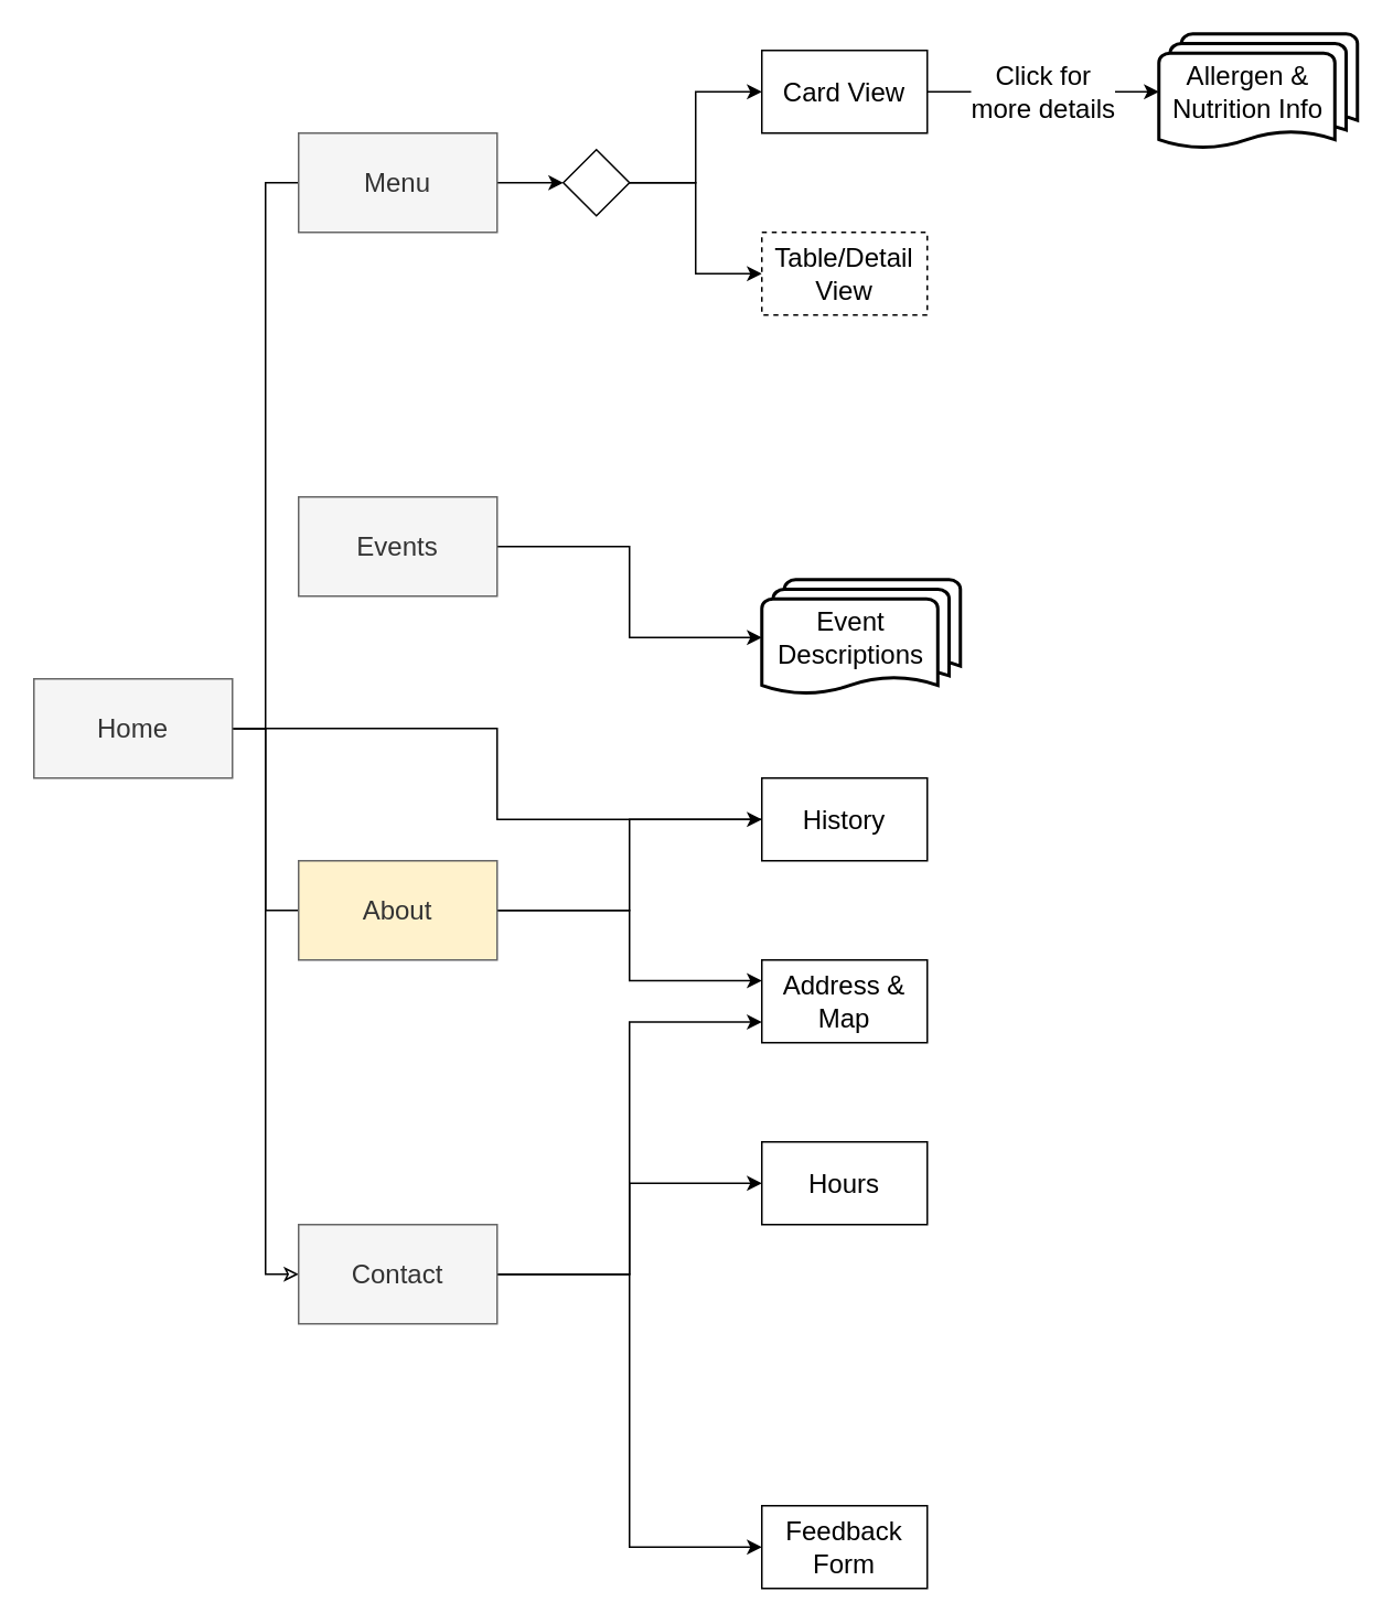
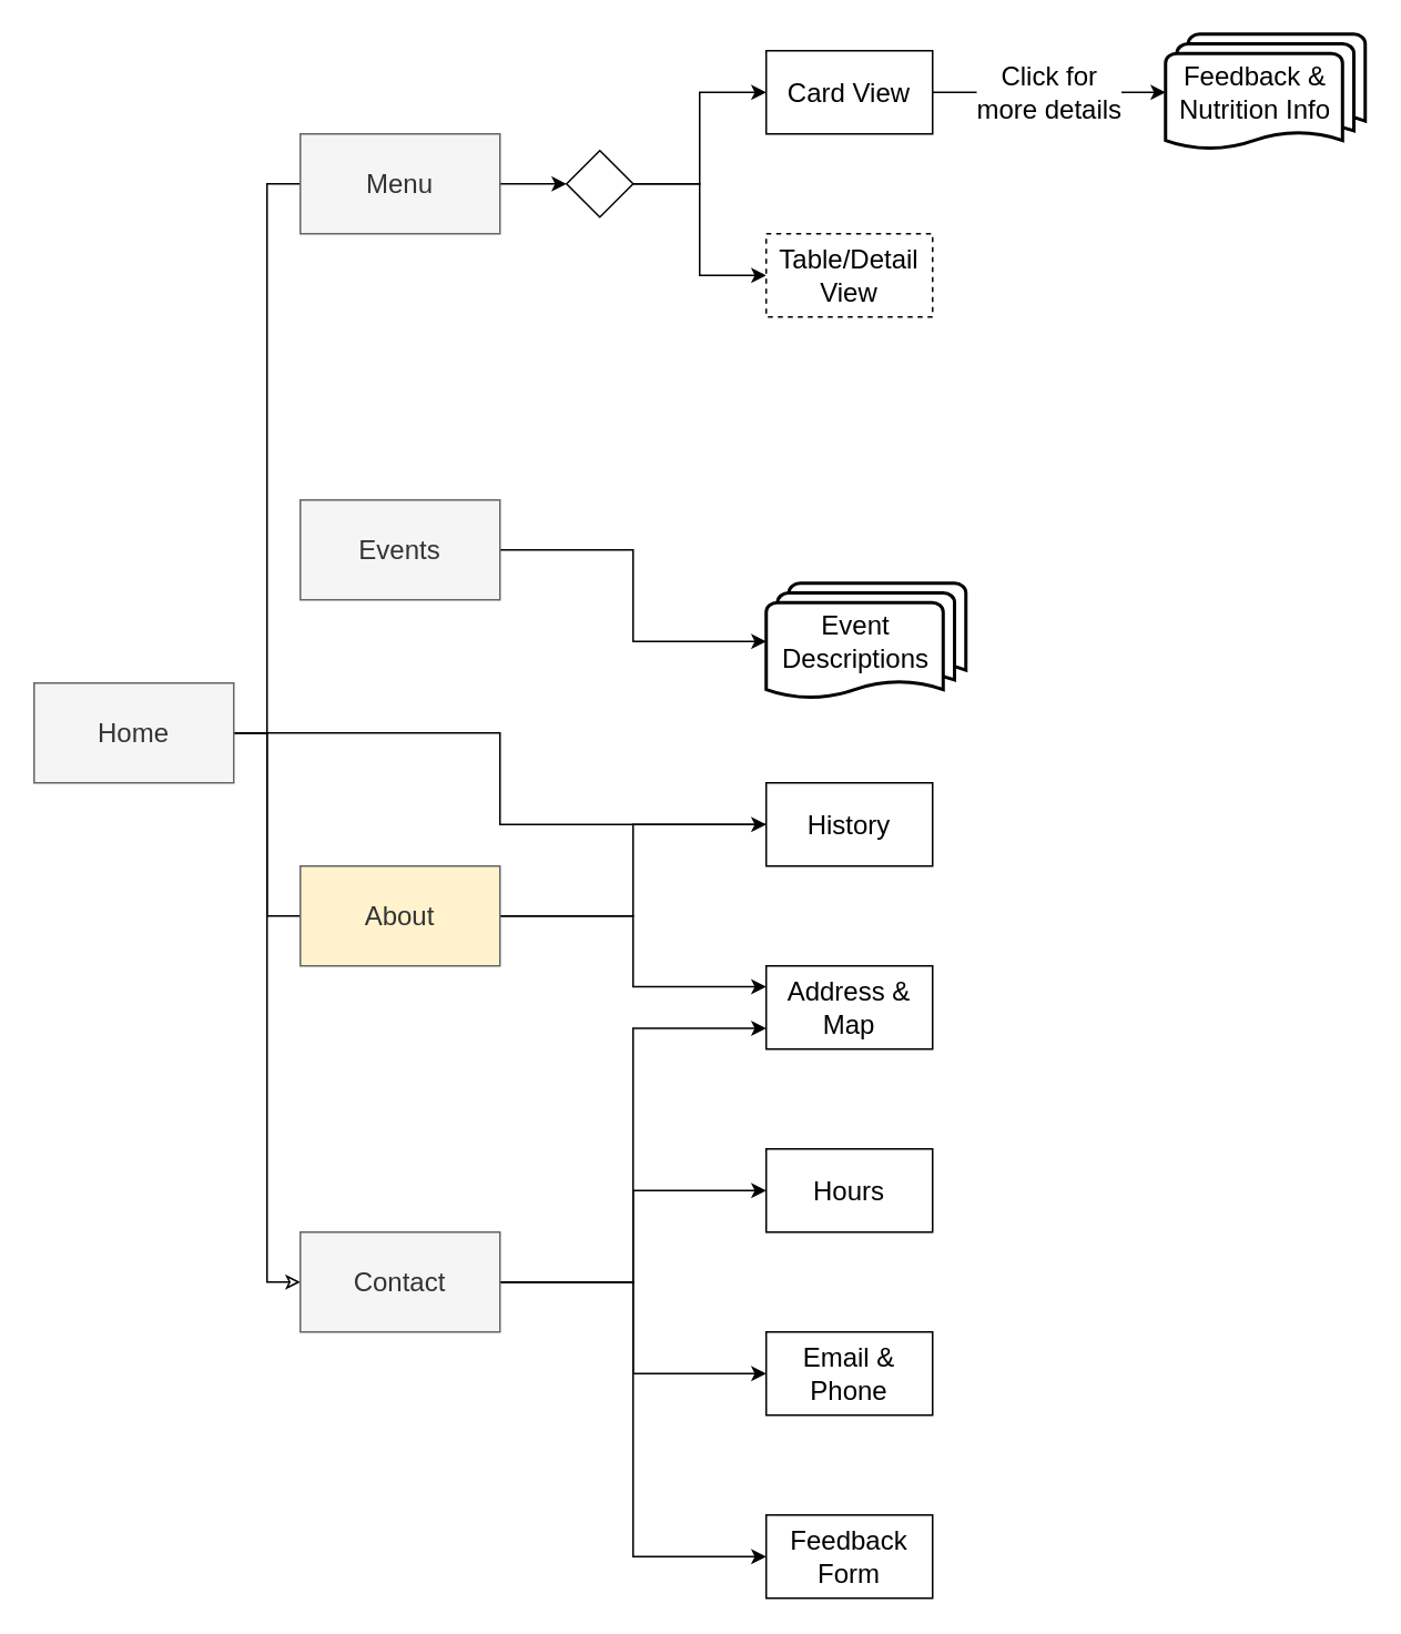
- <mxCell id="25" value="Allergen &amp;amp; Nutrition Info" style="strokeWidth=2;html=1;shape=mxgraph.flowchart.multi-document;whiteSpace=wrap;fontSize=16;fillColor=default;gradientColor=none;align=center;spacingTop=0;spacingLeft=0;spacingRight=12;" vertex="1" parent="1"><mxGeometry x="700" y="20" width="120" height="70" as="geometry" /></mxCell>
+ <mxCell id="25" value="Feedback &amp;amp; Nutrition Info" style="strokeWidth=2;html=1;shape=mxgraph.flowchart.multi-document;whiteSpace=wrap;fontSize=16;fillColor=default;gradientColor=none;align=center;spacingTop=0;spacingLeft=0;spacingRight=12;" vertex="1" parent="1"><mxGeometry x="700" y="20" width="120" height="70" as="geometry" /></mxCell>
+ <mxCell id="16" style="edgeStyle=orthogonalEdgeStyle;rounded=0;orthogonalLoop=1;jettySize=auto;html=1;exitX=1;exitY=0.5;exitDx=0;exitDy=0;entryX=0;entryY=0.5;entryDx=0;entryDy=0;fontSize=16;strokeColor=default;" edge="1" parent="1" source="18" target="29"><mxGeometry relative="1" as="geometry" /></mxCell>
+ <mxCell id="29" value="Email &amp;amp; Phone" style="rounded=0;whiteSpace=wrap;html=1;fontSize=16;strokeColor=default;fillColor=default;gradientColor=none;align=center;" vertex="1" parent="1"><mxGeometry x="460" y="800" width="100" height="50" as="geometry" /></mxCell>
